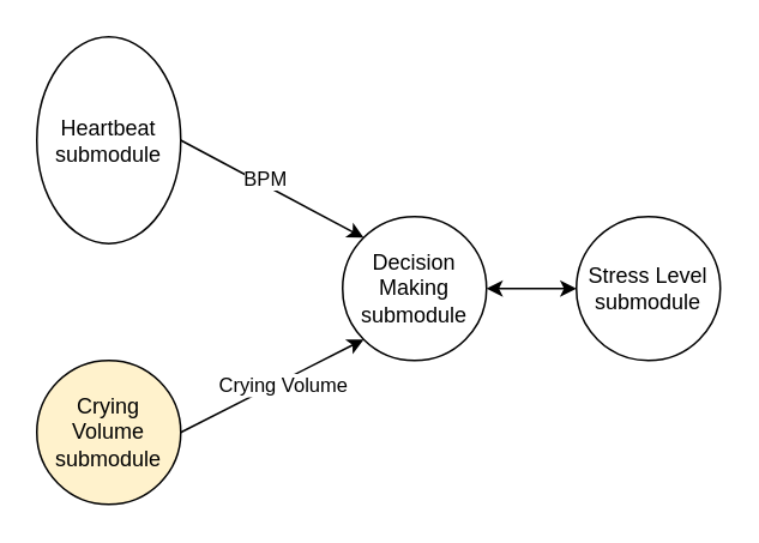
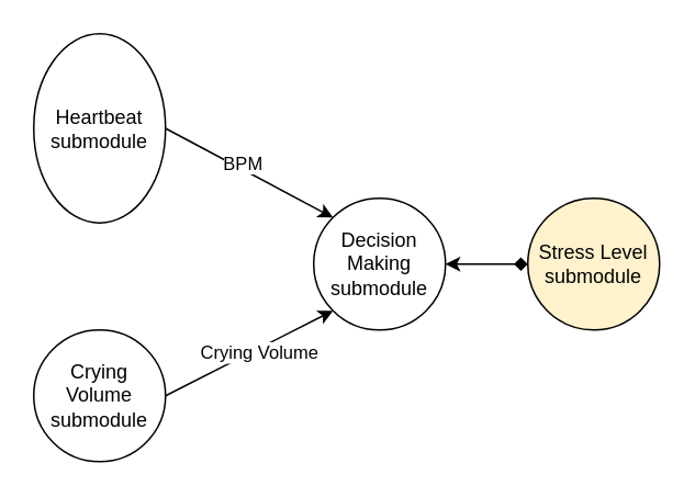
- <mxCell id="8" value="" style="endArrow=classic;html=1;rounded=0;exitX=1;exitY=0.5;exitDx=0;exitDy=0;startArrow=classic;startFill=1;" edge="1" parent="1" source="9" target="10"><mxGeometry width="50" height="50" relative="1" as="geometry"><mxPoint x="300" y="160" as="sourcePoint" /><mxPoint x="350" y="160" as="targetPoint" /></mxGeometry></mxCell>
+ <mxCell id="8" value="" style="endArrow=diamond;html=1;rounded=0;exitX=1;exitY=0.5;exitDx=0;exitDy=0;startArrow=classic;startFill=1;" edge="1" parent="1" source="9" target="10"><mxGeometry width="50" height="50" relative="1" as="geometry"><mxPoint x="300" y="160" as="sourcePoint" /><mxPoint x="350" y="160" as="targetPoint" /></mxGeometry></mxCell>
- <mxCell id="10" value="Stress Level submodule" style="ellipse;whiteSpace=wrap;html=1;aspect=fixed;" vertex="1" parent="1"><mxGeometry x="320" y="120" width="80" height="80" as="geometry" /></mxCell>
+ <mxCell id="10" value="Stress Level submodule" style="ellipse;whiteSpace=wrap;html=1;aspect=fixed;fillColor=#fff2cc;" vertex="1" parent="1"><mxGeometry x="320" y="120" width="80" height="80" as="geometry" /></mxCell>
- <mxCell id="3" value="Crying Volume submodule" style="ellipse;whiteSpace=wrap;html=1;aspect=fixed;fillColor=#fff2cc;" vertex="1" parent="1"><mxGeometry x="20" y="200" width="80" height="80" as="geometry" /></mxCell>
+ <mxCell id="3" value="Crying Volume submodule" style="ellipse;whiteSpace=wrap;html=1;aspect=fixed;" vertex="1" parent="1"><mxGeometry x="20" y="200" width="80" height="80" as="geometry" /></mxCell>
